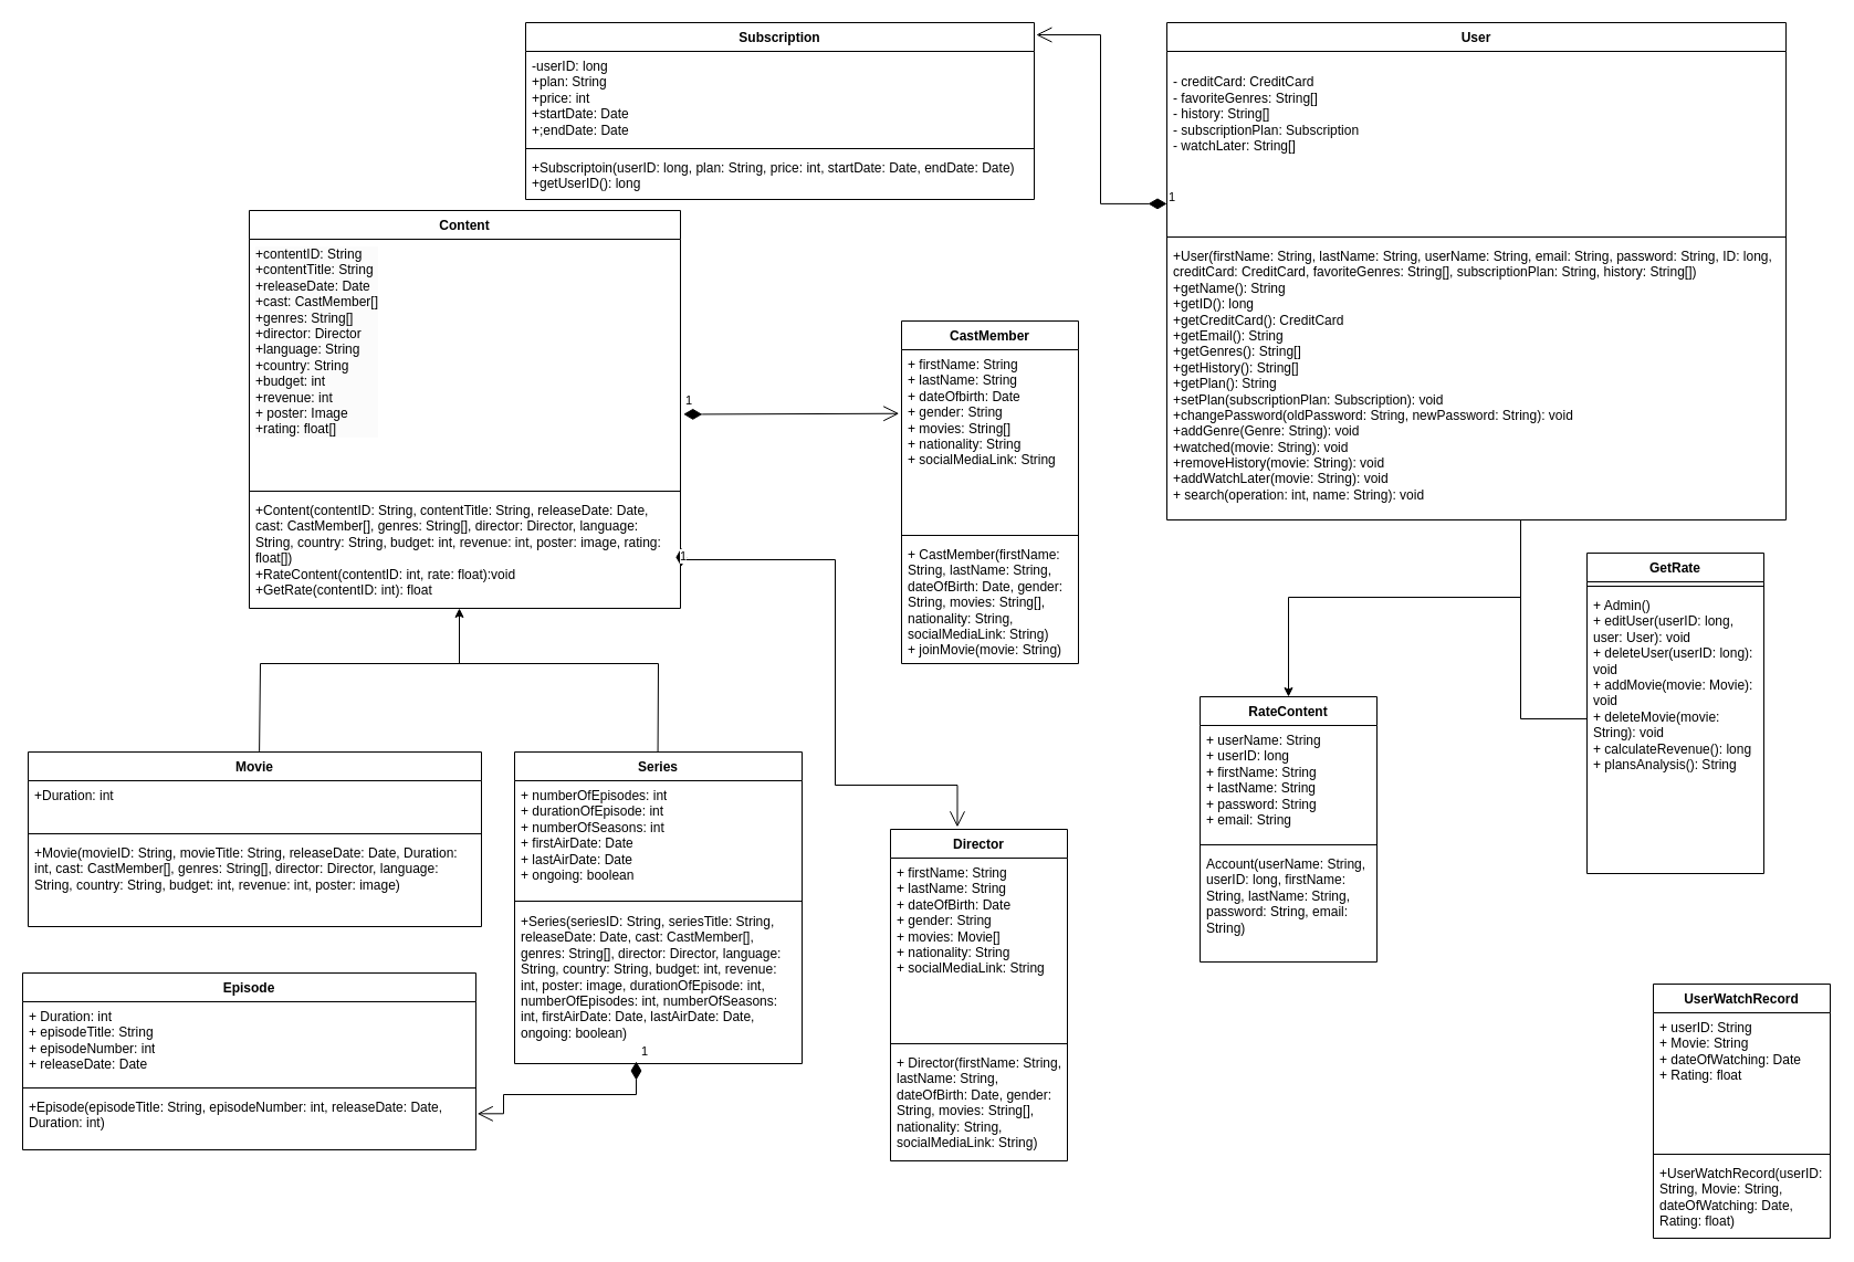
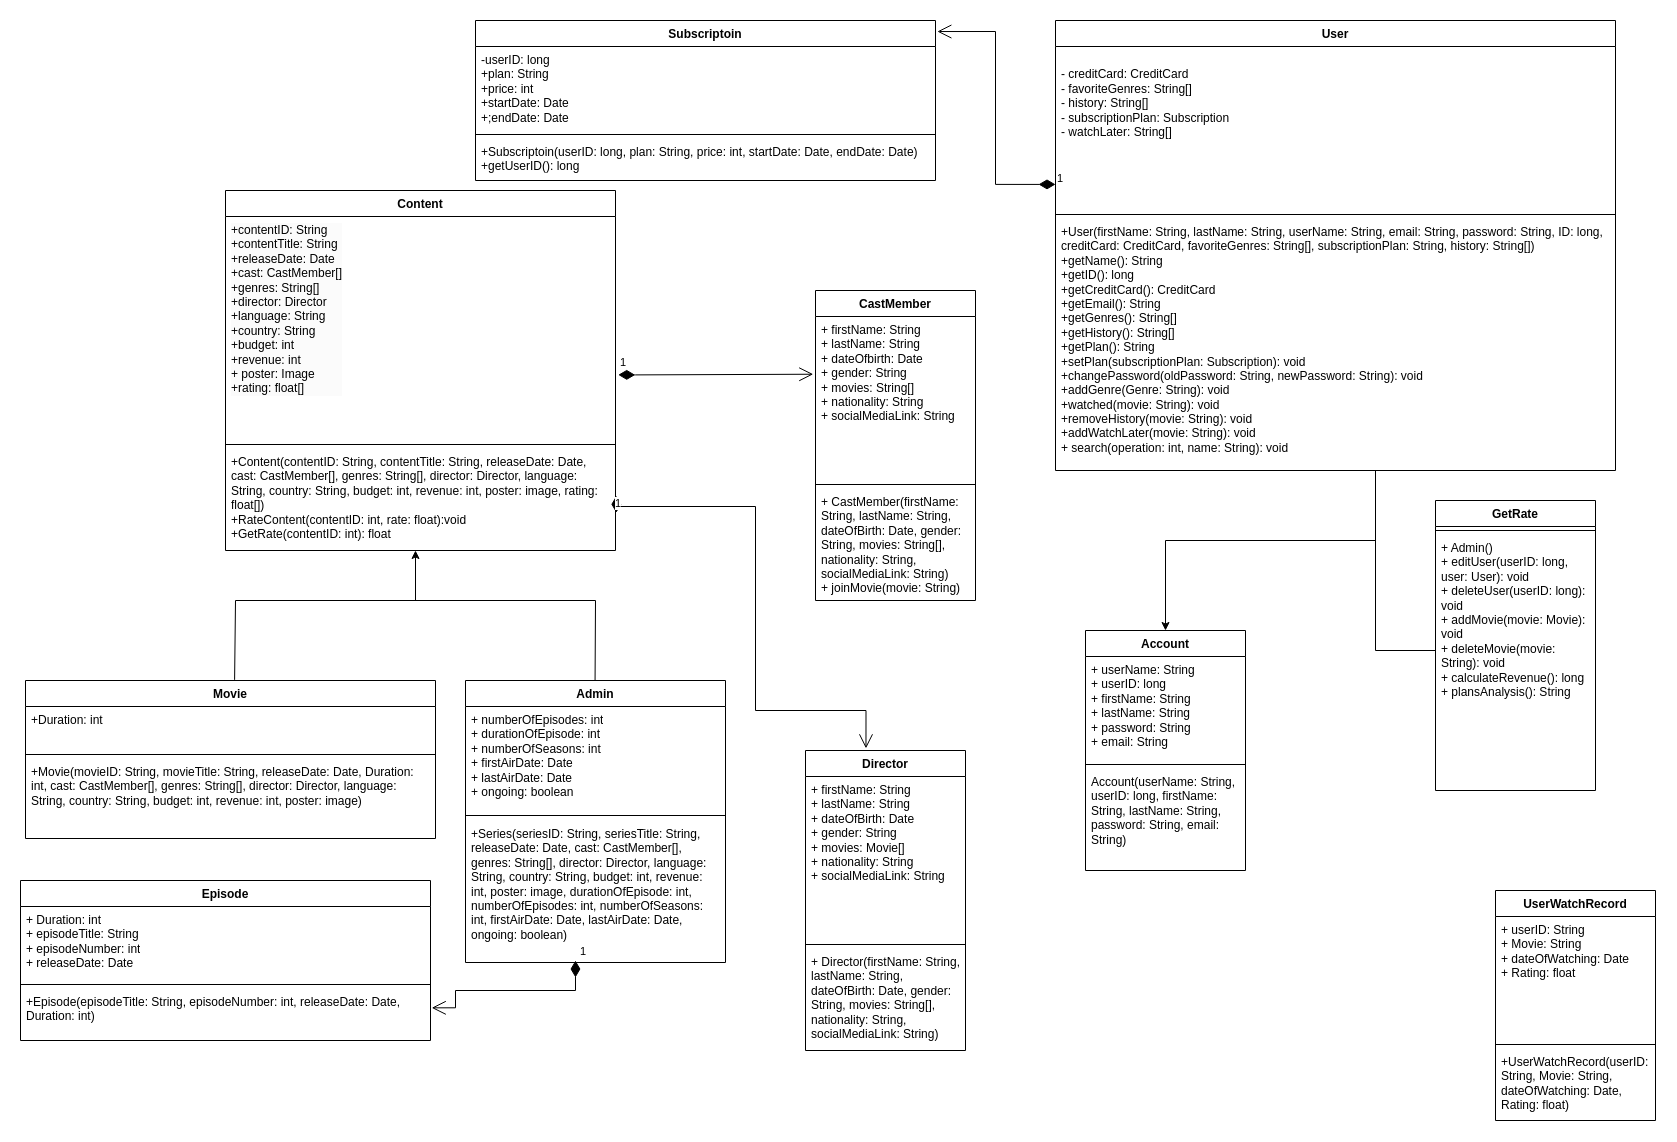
- <mxCell id="6" value="Subscription" style="swimlane;fontStyle=1;align=center;verticalAlign=top;childLayout=stackLayout;horizontal=1;startSize=26;horizontalStack=0;resizeParent=1;resizeParentMax=0;resizeLast=0;collapsible=1;marginBottom=0;whiteSpace=wrap;html=1;" parent="1" vertex="1"><mxGeometry x="475" y="20" width="460" height="160" as="geometry" /></mxCell>
+ <mxCell id="6" value="Subscriptoin" style="swimlane;fontStyle=1;align=center;verticalAlign=top;childLayout=stackLayout;horizontal=1;startSize=26;horizontalStack=0;resizeParent=1;resizeParentMax=0;resizeLast=0;collapsible=1;marginBottom=0;whiteSpace=wrap;html=1;" parent="1" vertex="1"><mxGeometry x="475" y="20" width="460" height="160" as="geometry" /></mxCell>
- <mxCell id="27" value="RateContent" style="swimlane;fontStyle=1;align=center;verticalAlign=top;childLayout=stackLayout;horizontal=1;startSize=26;horizontalStack=0;resizeParent=1;resizeParentMax=0;resizeLast=0;collapsible=1;marginBottom=0;whiteSpace=wrap;html=1;" parent="1" vertex="1"><mxGeometry x="1085" y="630" width="160" height="240" as="geometry" /></mxCell>
+ <mxCell id="27" value="Account" style="swimlane;fontStyle=1;align=center;verticalAlign=top;childLayout=stackLayout;horizontal=1;startSize=26;horizontalStack=0;resizeParent=1;resizeParentMax=0;resizeLast=0;collapsible=1;marginBottom=0;whiteSpace=wrap;html=1;" parent="1" vertex="1"><mxGeometry x="1085" y="630" width="160" height="240" as="geometry" /></mxCell>
- <mxCell id="38" value="Series" style="swimlane;fontStyle=1;align=center;verticalAlign=top;childLayout=stackLayout;horizontal=1;startSize=26;horizontalStack=0;resizeParent=1;resizeParentMax=0;resizeLast=0;collapsible=1;marginBottom=0;whiteSpace=wrap;html=1;" parent="1" vertex="1"><mxGeometry x="465" y="680" width="260" height="282" as="geometry" /></mxCell>
+ <mxCell id="38" value="Admin" style="swimlane;fontStyle=1;align=center;verticalAlign=top;childLayout=stackLayout;horizontal=1;startSize=26;horizontalStack=0;resizeParent=1;resizeParentMax=0;resizeLast=0;collapsible=1;marginBottom=0;whiteSpace=wrap;html=1;" parent="1" vertex="1"><mxGeometry x="465" y="680" width="260" height="282" as="geometry" /></mxCell>
